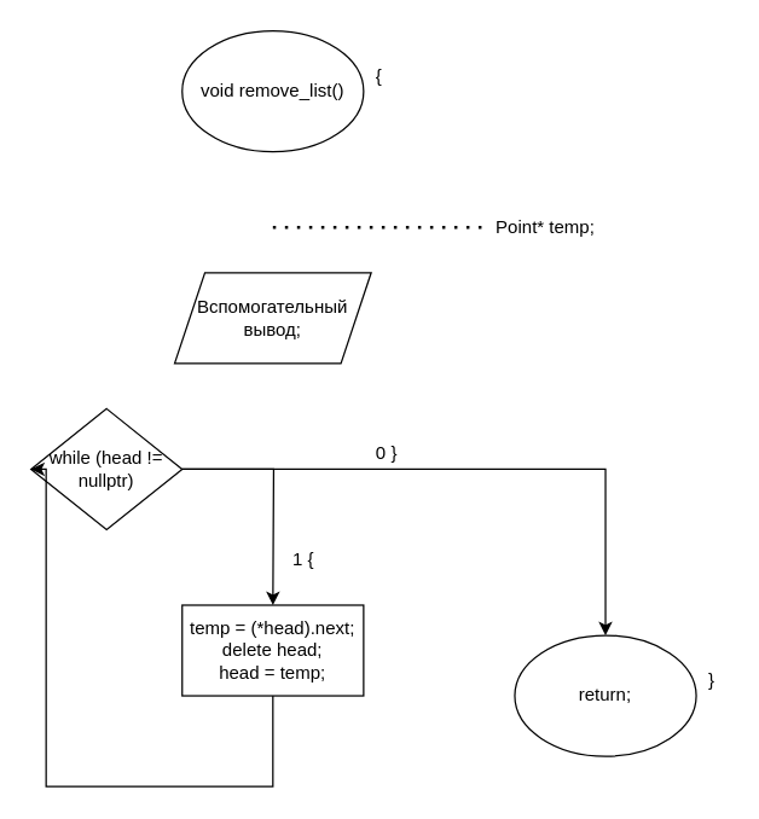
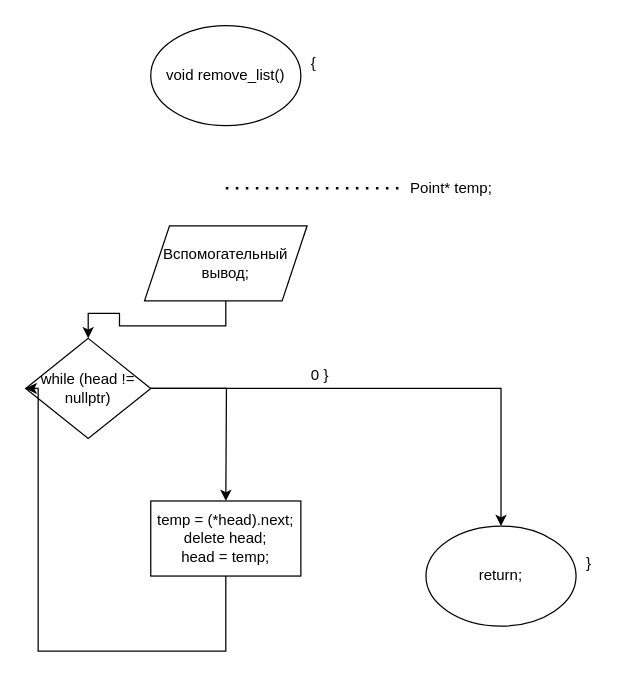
+ <mxCell id="5" style="edgeStyle=orthogonalEdgeStyle;rounded=0;orthogonalLoop=1;jettySize=auto;html=1;" edge="1" parent="1" source="6" target="9"><mxGeometry relative="1" as="geometry"><mxPoint x="180" y="260" as="targetPoint" /></mxGeometry></mxCell>
- <mxCell id="10" value="1 {" style="text;html=1;align=center;verticalAlign=middle;resizable=0;points=[];autosize=1;" vertex="1" parent="1"><mxGeometry x="185" y="360" width="30" height="20" as="geometry" /></mxCell>
